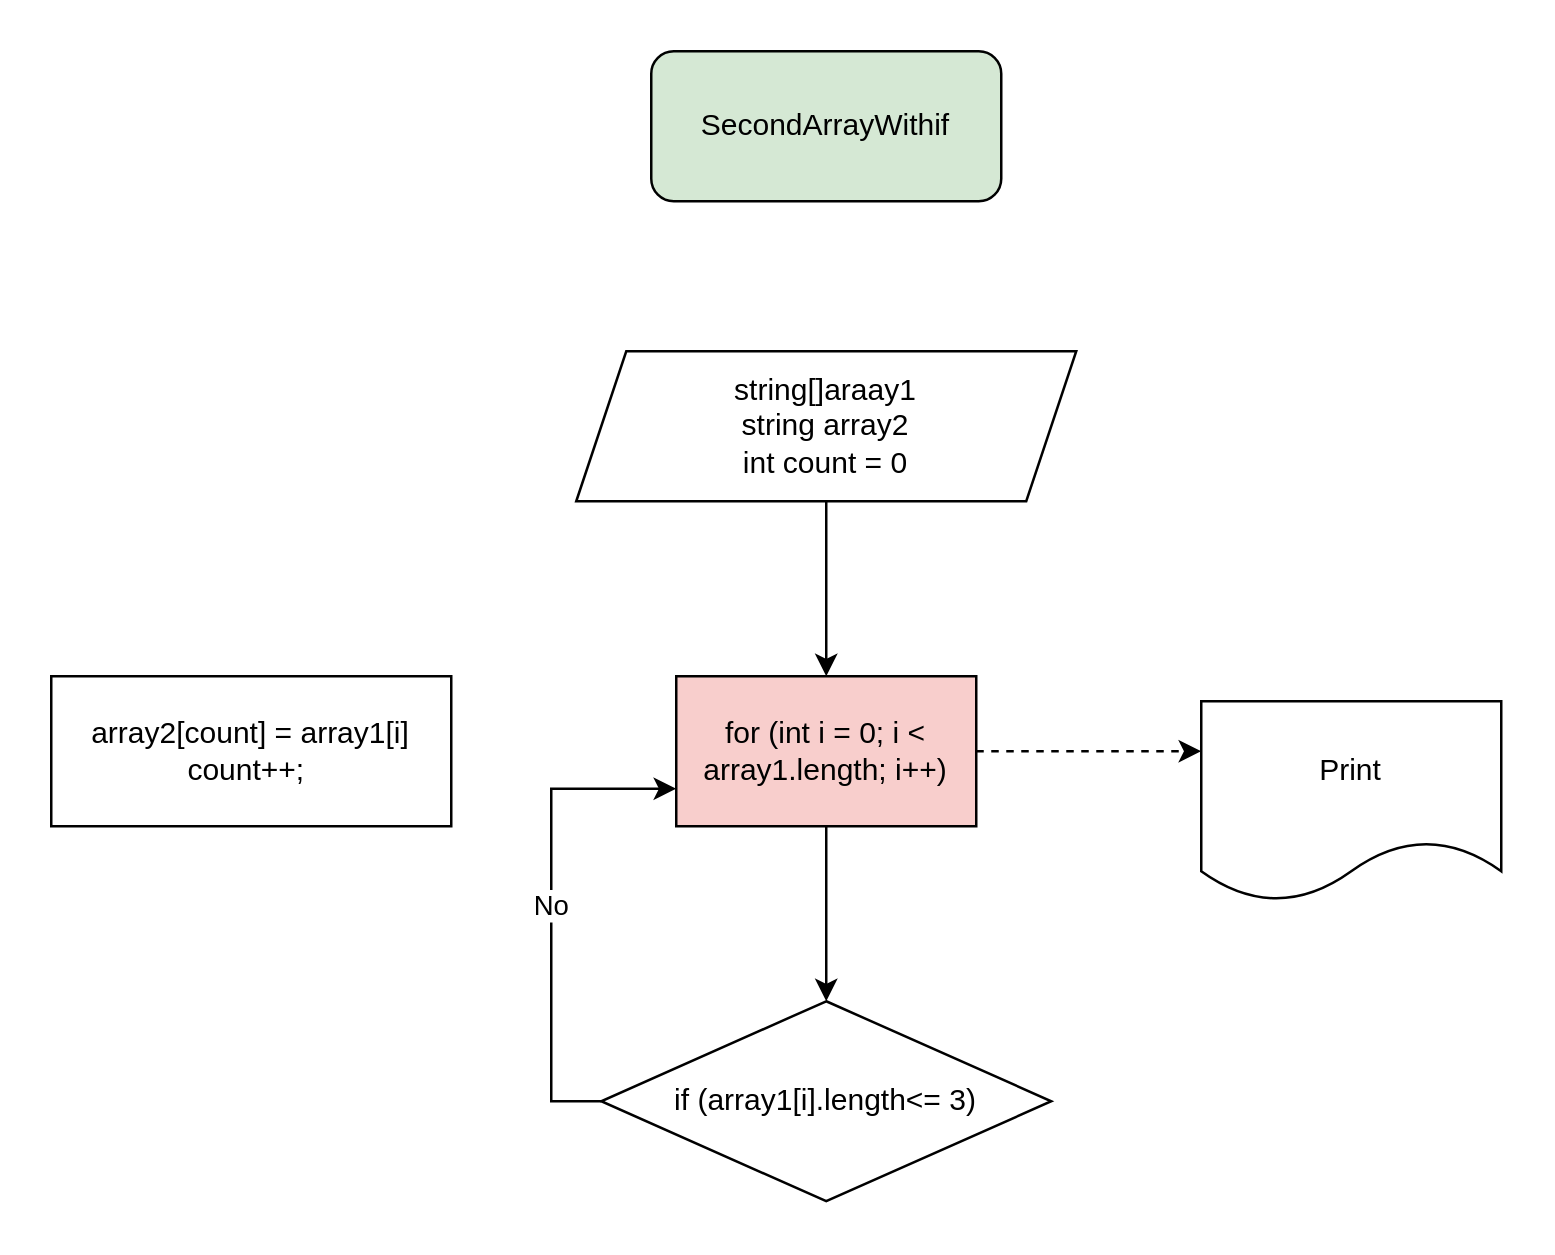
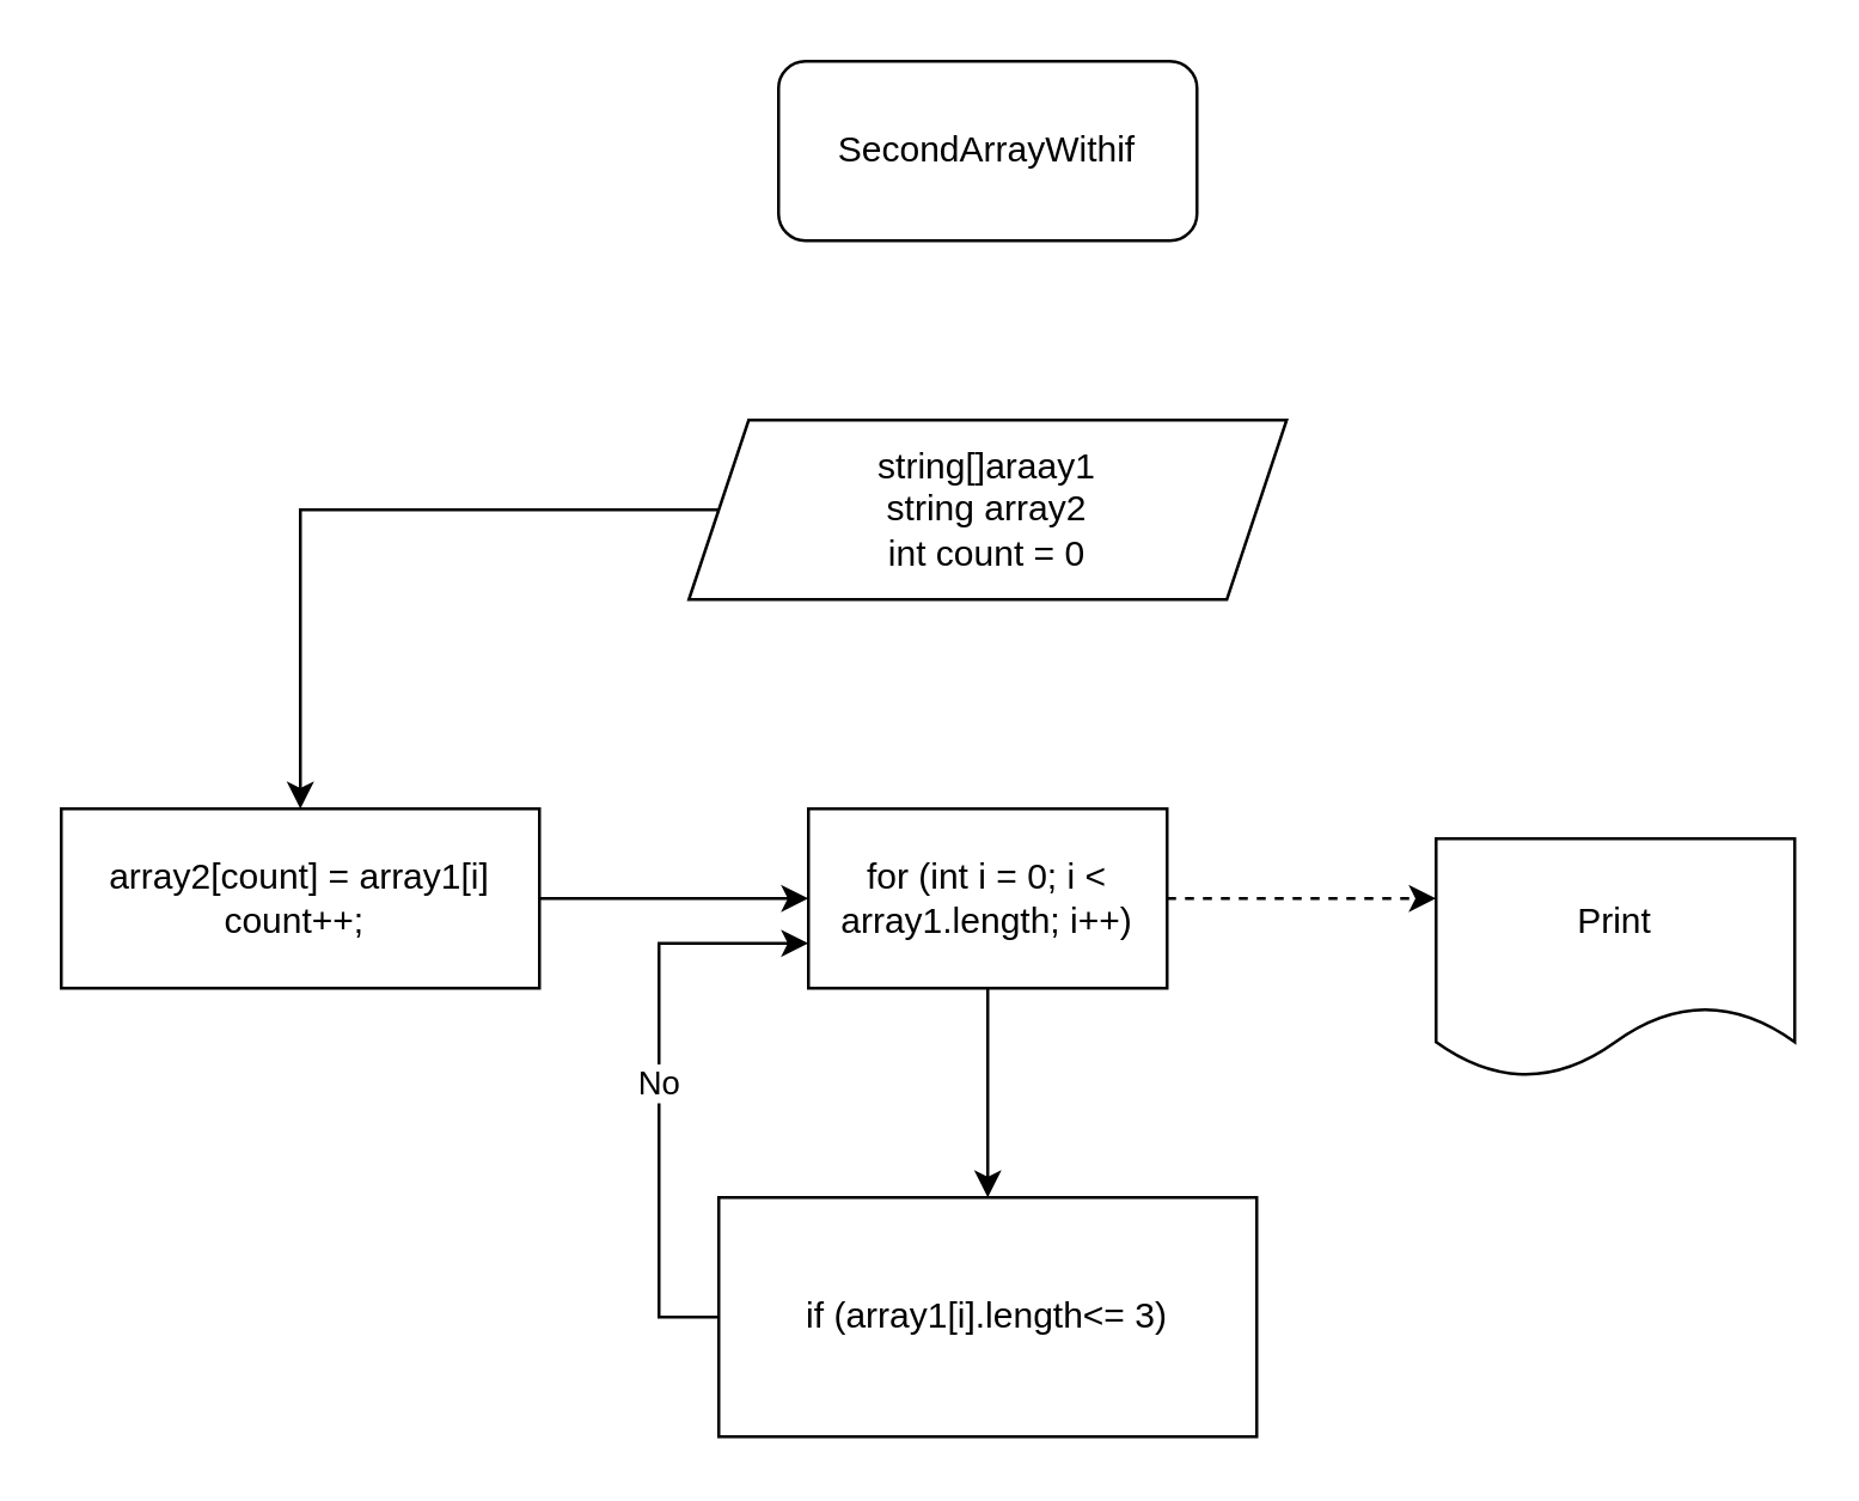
- <mxCell id="2" value="&lt;font style=&quot;vertical-align: inherit;&quot;&gt;&lt;font style=&quot;vertical-align: inherit;&quot;&gt;SecondArrayWithif&lt;/font&gt;&lt;/font&gt;" style="rounded=1;whiteSpace=wrap;html=1;fillColor=#d5e8d4;" vertex="1" parent="1"><mxGeometry x="260" y="20" width="140" height="60" as="geometry" /></mxCell>
+ <mxCell id="2" value="&lt;font style=&quot;vertical-align: inherit;&quot;&gt;&lt;font style=&quot;vertical-align: inherit;&quot;&gt;SecondArrayWithif&lt;/font&gt;&lt;/font&gt;" style="rounded=1;whiteSpace=wrap;html=1;" vertex="1" parent="1"><mxGeometry x="260" y="20" width="140" height="60" as="geometry" /></mxCell>
- <mxCell id="3" value="" style="edgeStyle=orthogonalEdgeStyle;rounded=0;orthogonalLoop=1;jettySize=auto;html=1;" edge="1" parent="1" source="4" target="7"><mxGeometry relative="1" as="geometry" /></mxCell>
+ <mxCell id="3" value="" style="edgeStyle=orthogonalEdgeStyle;rounded=0;orthogonalLoop=1;jettySize=auto;html=1;" edge="1" parent="1" source="4" target="9"><mxGeometry relative="1" as="geometry" /></mxCell>
+ <mxCell id="8" style="edgeStyle=orthogonalEdgeStyle;rounded=0;orthogonalLoop=1;jettySize=auto;html=1;exitX=1;exitY=0.5;exitDx=0;exitDy=0;entryX=0;entryY=0.5;entryDx=0;entryDy=0;" edge="1" parent="1" source="9" target="7"><mxGeometry relative="1" as="geometry" /></mxCell>
- <mxCell id="7" value="for (int i = 0; i &amp;lt; array1.length; i++)" style="rounded=0;whiteSpace=wrap;html=1;fillColor=#f8cecc;" vertex="1" parent="1"><mxGeometry x="270" y="270" width="120" height="60" as="geometry" /></mxCell>
+ <mxCell id="7" value="for (int i = 0; i &amp;lt; array1.length; i++)" style="rounded=0;whiteSpace=wrap;html=1;" vertex="1" parent="1"><mxGeometry x="270" y="270" width="120" height="60" as="geometry" /></mxCell>
- <mxCell id="11" value="if (array1[i].length&amp;lt;= 3)" style="rhombus;whiteSpace=wrap;html=1;" vertex="1" parent="1"><mxGeometry x="240" y="400" width="180" height="80" as="geometry" /></mxCell>
+ <mxCell id="11" value="if (array1[i].length&amp;lt;= 3)" style="whiteSpace=wrap;html=1;rounded=0;" vertex="1" parent="1"><mxGeometry x="240" y="400" width="180" height="80" as="geometry" /></mxCell>
